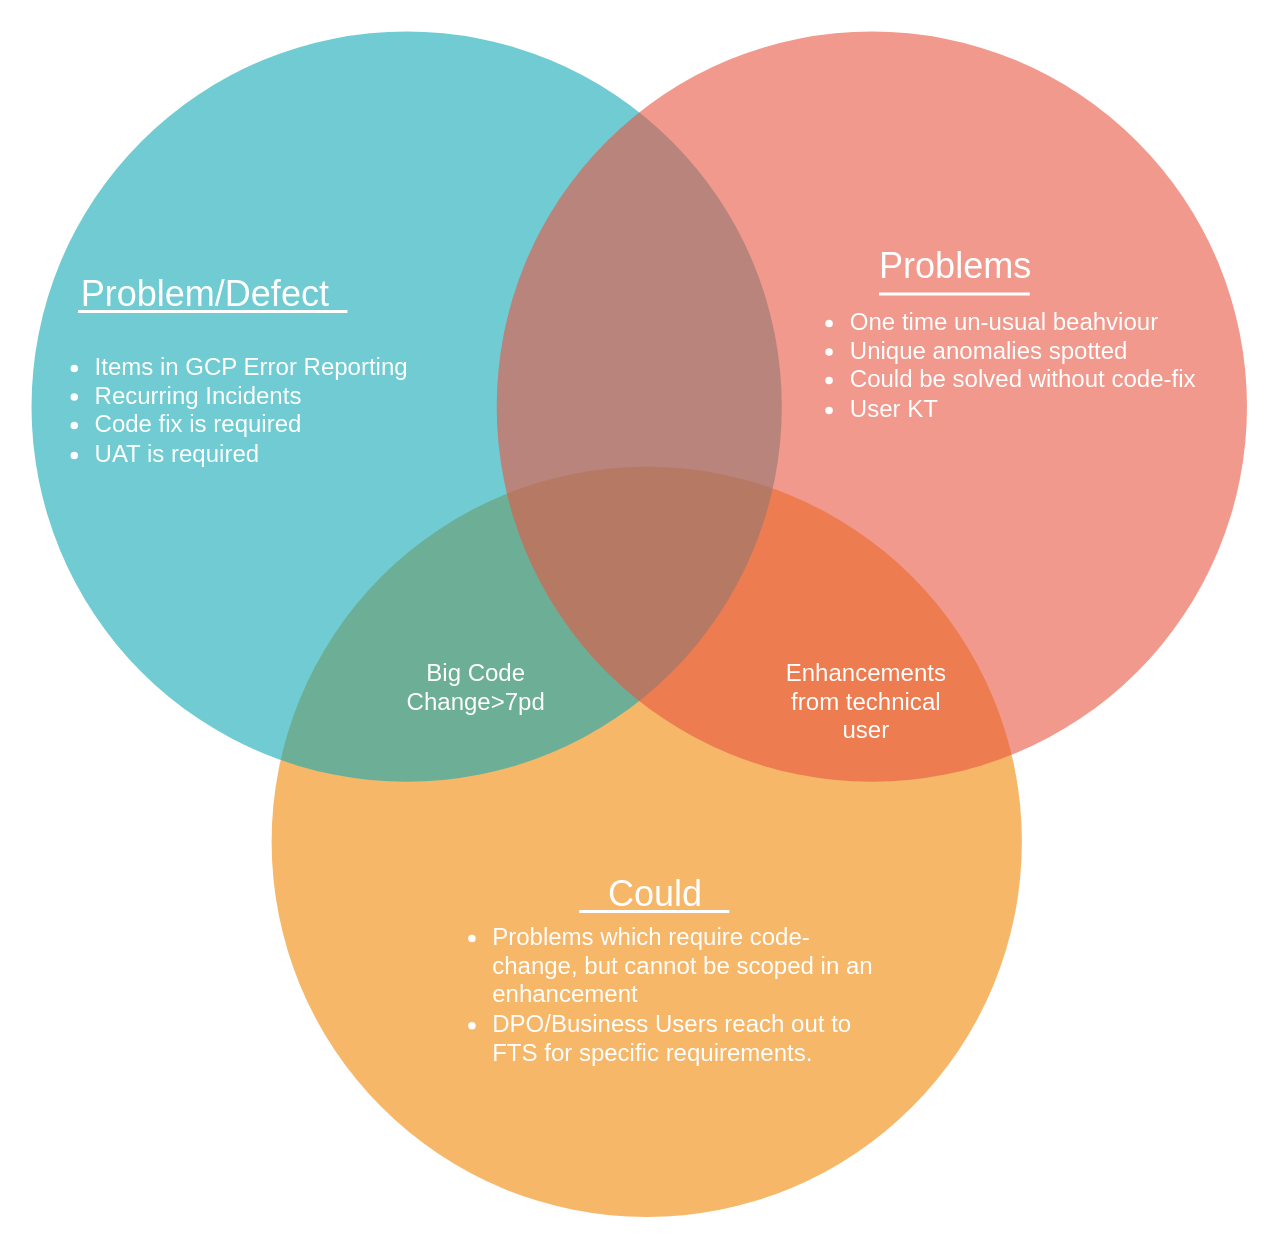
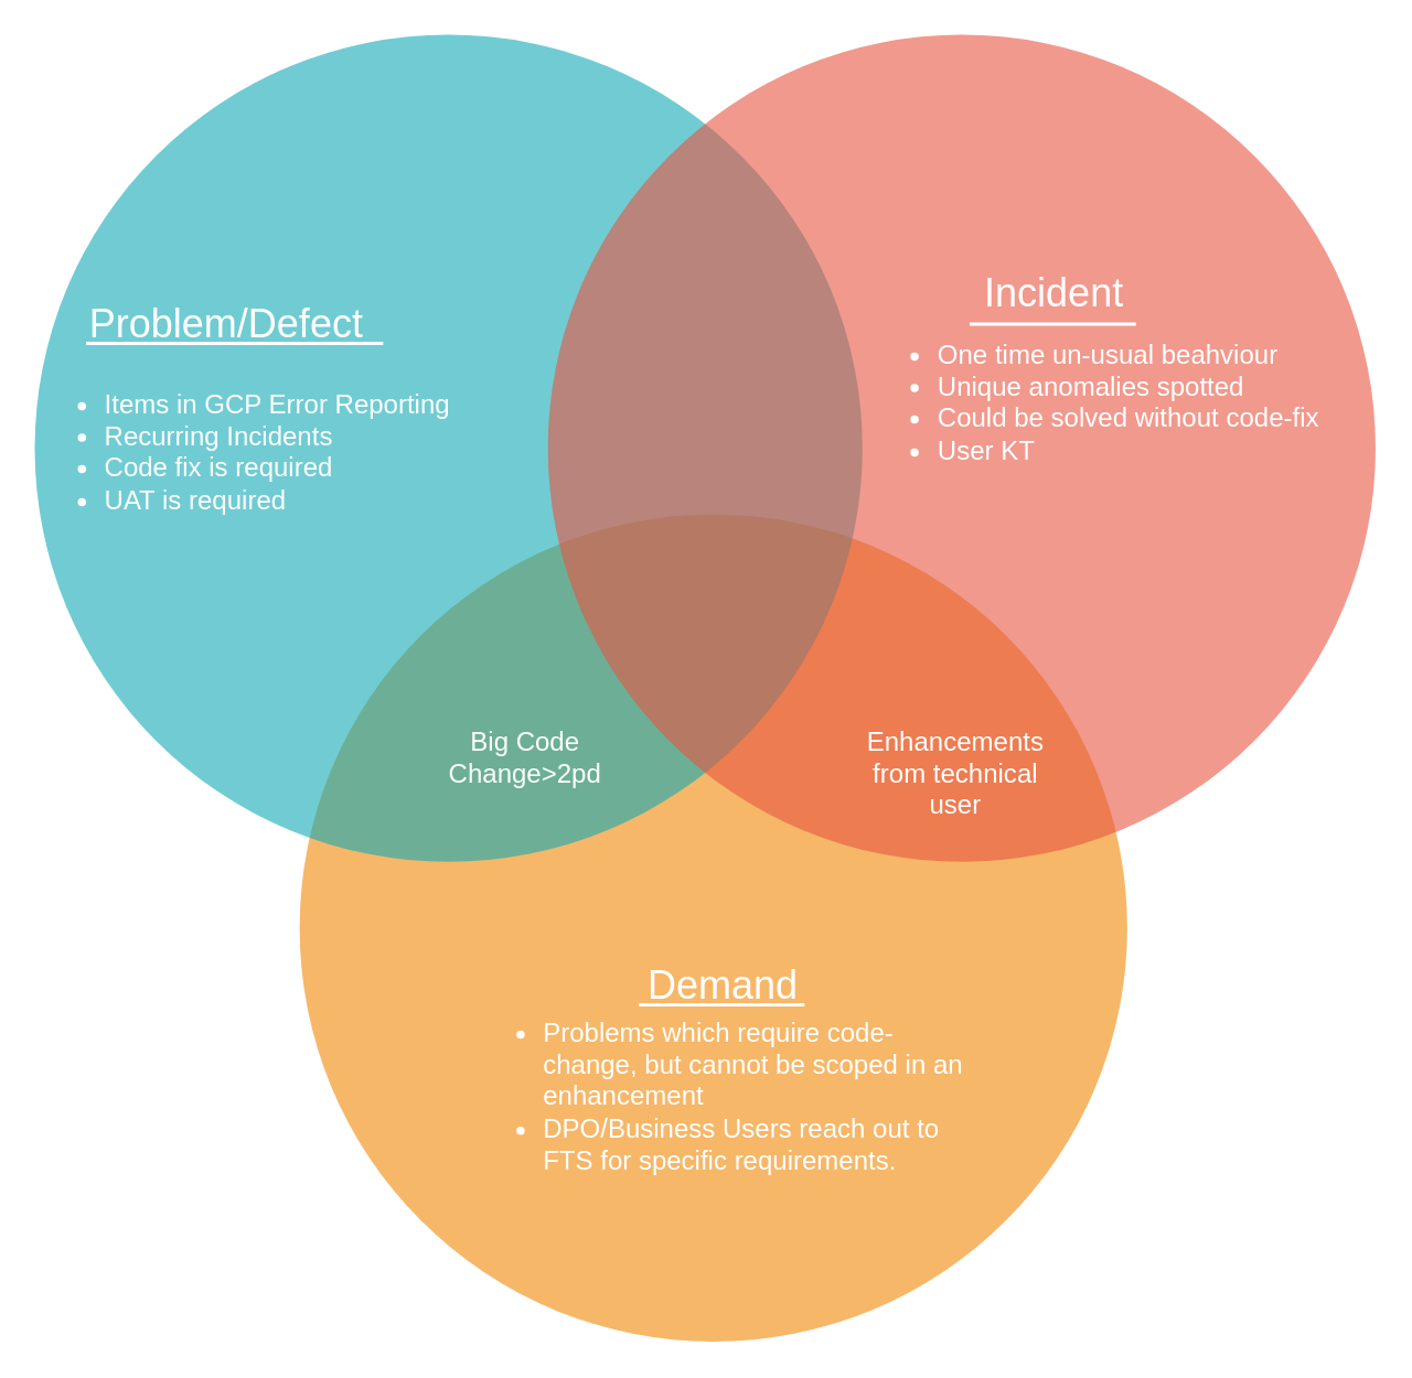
- <mxCell id="6" value="Problems" style="text;fontSize=24;align=center;verticalAlign=middle;html=1;fontColor=#FFFFFF;" parent="1" vertex="1"><mxGeometry x="540.5" y="142" width="190" height="70" as="geometry" /></mxCell>
+ <mxCell id="6" value="Incident" style="text;fontSize=24;align=center;verticalAlign=middle;html=1;fontColor=#FFFFFF;" parent="1" vertex="1"><mxGeometry x="540.5" y="142" width="190" height="70" as="geometry" /></mxCell>
- <mxCell id="14" value="&lt;div style=&quot;text-align: center;&quot;&gt;&lt;span style=&quot;background-color: initial; font-size: 16px;&quot;&gt;&lt;font color=&quot;#ffffff&quot;&gt;Big Code Change&amp;gt;7pd&lt;/font&gt;&lt;/span&gt;&lt;/div&gt;" style="text;whiteSpace=wrap;html=1;" vertex="1" parent="1"><mxGeometry x="251" y="432" width="130" height="40" as="geometry" /></mxCell>
+ <mxCell id="14" value="&lt;div style=&quot;text-align: center;&quot;&gt;&lt;span style=&quot;background-color: initial; font-size: 16px;&quot;&gt;&lt;font color=&quot;#ffffff&quot;&gt;Big Code Change&amp;gt;2pd&lt;/font&gt;&lt;/span&gt;&lt;/div&gt;" style="text;whiteSpace=wrap;html=1;" vertex="1" parent="1"><mxGeometry x="251" y="432" width="130" height="40" as="geometry" /></mxCell>
- <mxCell id="7" value="Could" style="text;fontSize=24;align=center;verticalAlign=middle;html=1;fontColor=#FFFFFF;" parent="1" vertex="1"><mxGeometry x="340.5" y="560.5" width="190" height="70" as="geometry" /></mxCell>
+ <mxCell id="7" value="Demand" style="text;fontSize=24;align=center;verticalAlign=middle;html=1;fontColor=#FFFFFF;" parent="1" vertex="1"><mxGeometry x="340.5" y="560.5" width="190" height="70" as="geometry" /></mxCell>
